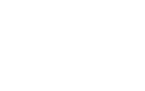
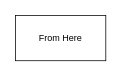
+ <mxCell id="2" value="From Here" style="rounded=0;whiteSpace=wrap;html=1;" vertex="1" parent="1"><mxGeometry x="20" y="20" width="120" height="60" as="geometry" /></mxCell>
